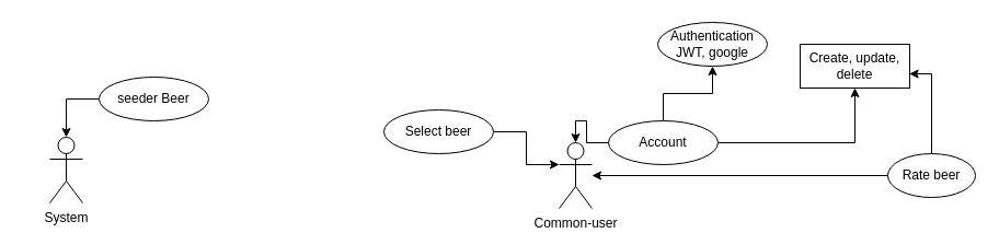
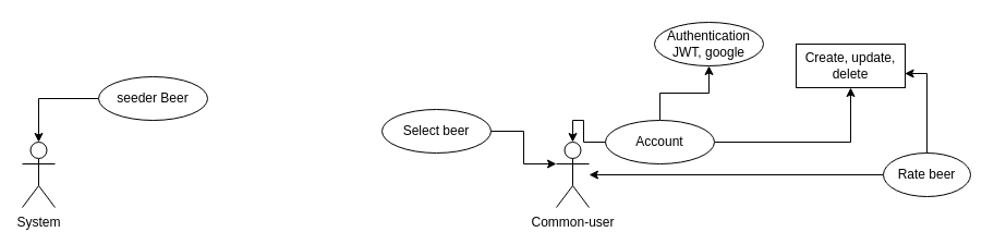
- <mxCell id="2" value="System" style="shape=umlActor;verticalLabelPosition=bottom;verticalAlign=top;html=1;outlineConnect=0;" parent="1" vertex="1"><mxGeometry x="45" y="125" width="30" height="60" as="geometry" /></mxCell>
+ <mxCell id="2" value="System" style="shape=umlActor;verticalLabelPosition=bottom;verticalAlign=top;html=1;outlineConnect=0;" parent="1" vertex="1"><mxGeometry x="20" y="130" width="30" height="60" as="geometry" /></mxCell>
